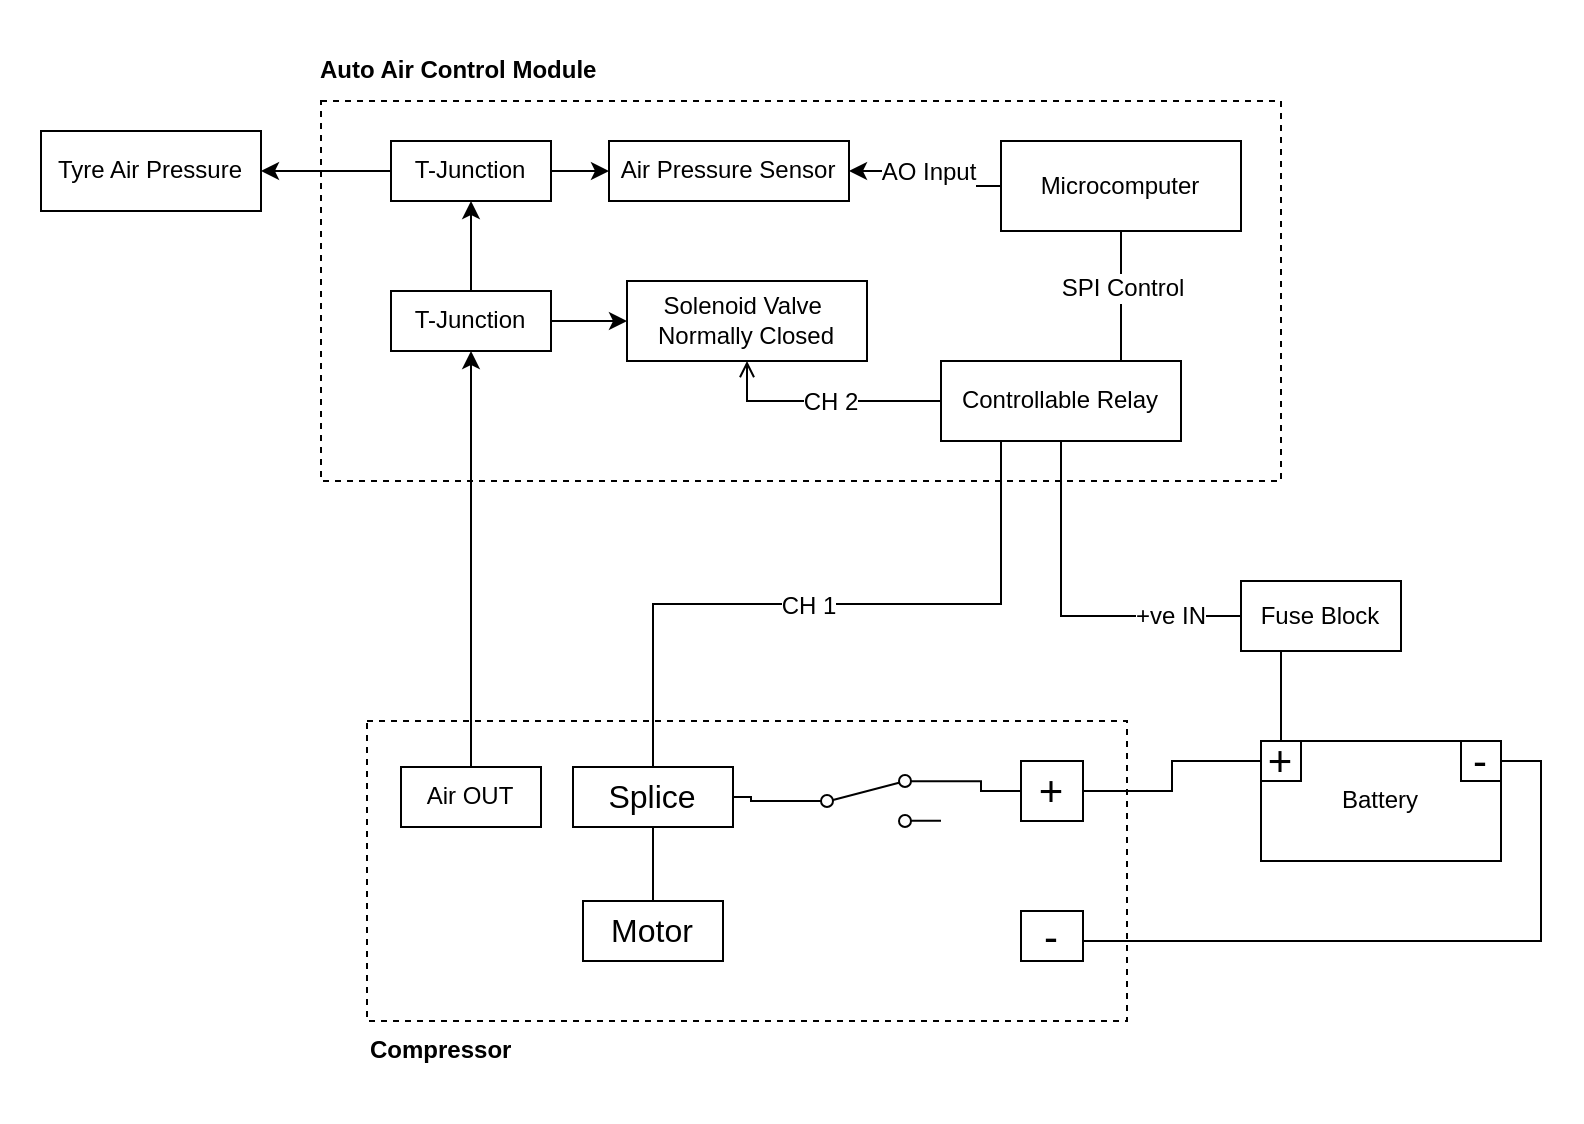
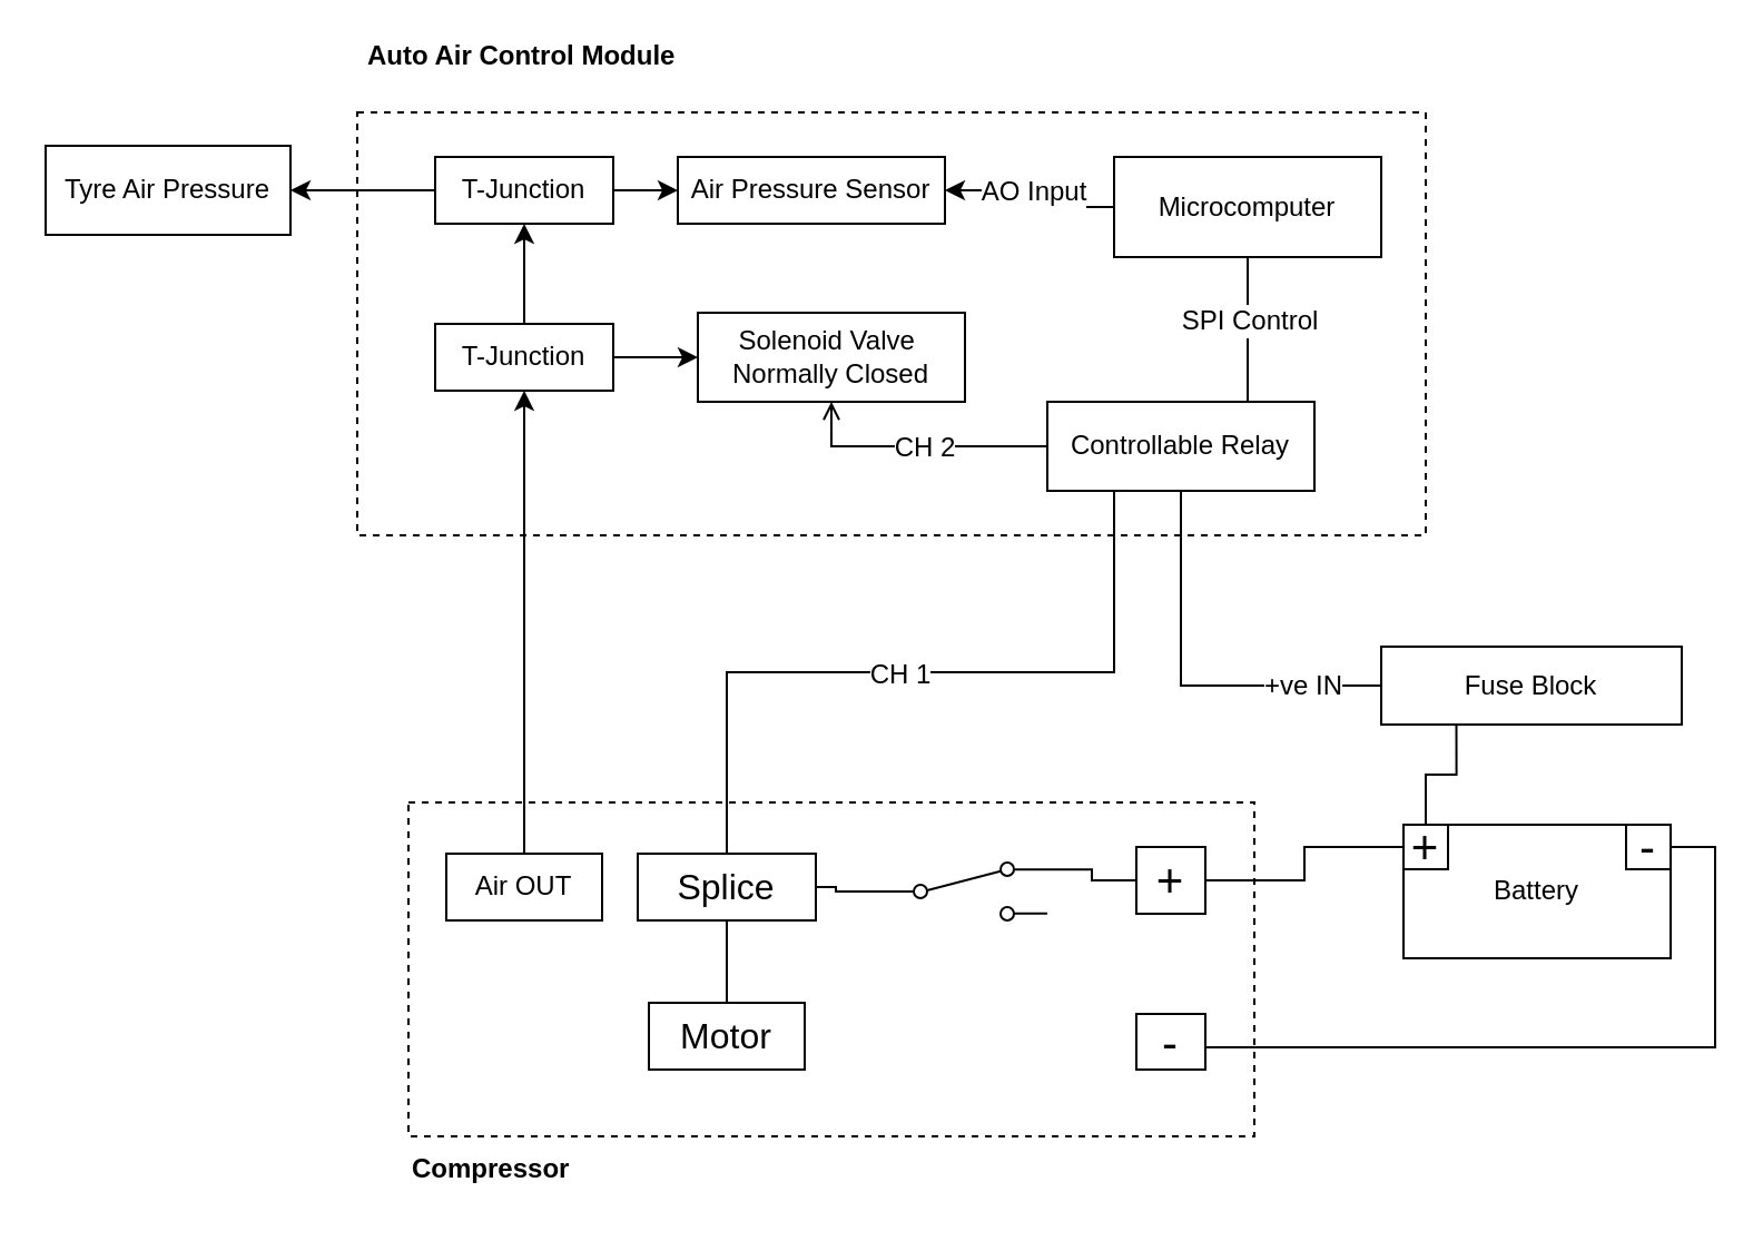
- <mxCell id="19" value="Auto Air Control Module" style="text;html=1;strokeColor=none;fillColor=none;align=left;verticalAlign=middle;whiteSpace=wrap;rounded=0;fontStyle=1" parent="1" vertex="1"><mxGeometry x="158" y="20" width="172" height="30" as="geometry" /></mxCell>
+ <mxCell id="19" value="Auto Air Control Module" style="text;html=1;strokeColor=none;fillColor=none;align=left;verticalAlign=middle;whiteSpace=wrap;rounded=0;fontStyle=1" parent="1" vertex="1"><mxGeometry x="163" y="10" width="172" height="30" as="geometry" /></mxCell>
- <mxCell id="23" value="Fuse Block" style="rounded=0;whiteSpace=wrap;html=1;fillColor=none;" parent="1" vertex="1"><mxGeometry x="620" y="290" width="80" height="35" as="geometry" /></mxCell>
+ <mxCell id="23" value="Fuse Block" style="rounded=0;whiteSpace=wrap;html=1;fillColor=none;" parent="1" vertex="1"><mxGeometry x="620" y="290" width="135" height="35" as="geometry" /></mxCell>
